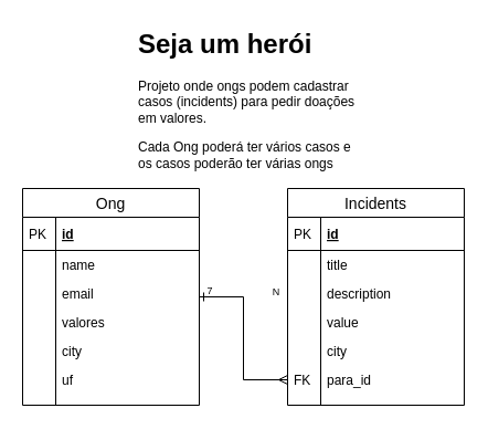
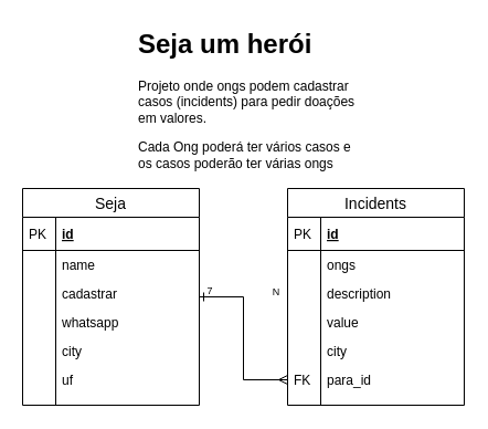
- <mxCell id="3" value="Ong" style="swimlane;fontStyle=0;childLayout=stackLayout;horizontal=1;startSize=26;horizontalStack=0;resizeParent=1;resizeParentMax=0;resizeLast=0;collapsible=1;marginBottom=0;align=center;fontSize=14;" parent="1" vertex="1"><mxGeometry x="20" y="170" width="160" height="196" as="geometry" /></mxCell>
+ <mxCell id="3" value="Seja" style="swimlane;fontStyle=0;childLayout=stackLayout;horizontal=1;startSize=26;horizontalStack=0;resizeParent=1;resizeParentMax=0;resizeLast=0;collapsible=1;marginBottom=0;align=center;fontSize=14;" parent="1" vertex="1"><mxGeometry x="20" y="170" width="160" height="196" as="geometry" /></mxCell>
- <mxCell id="21" value="title" style="shape=partialRectangle;top=0;left=0;right=0;bottom=0;align=left;verticalAlign=top;fillColor=none;spacingLeft=34;spacingRight=4;overflow=hidden;rotatable=0;points=[[0,0.5],[1,0.5]];portConstraint=eastwest;dropTarget=0;fontSize=12;" parent="18" vertex="1"><mxGeometry y="56" width="160" height="26" as="geometry" /></mxCell>
+ <mxCell id="21" value="ongs" style="shape=partialRectangle;top=0;left=0;right=0;bottom=0;align=left;verticalAlign=top;fillColor=none;spacingLeft=34;spacingRight=4;overflow=hidden;rotatable=0;points=[[0,0.5],[1,0.5]];portConstraint=eastwest;dropTarget=0;fontSize=12;" parent="18" vertex="1"><mxGeometry y="56" width="160" height="26" as="geometry" /></mxCell>
- <mxCell id="8" value="email" style="shape=partialRectangle;top=0;left=0;right=0;bottom=0;align=left;verticalAlign=top;fillColor=none;spacingLeft=34;spacingRight=4;overflow=hidden;rotatable=0;points=[[0,0.5],[1,0.5]];portConstraint=eastwest;dropTarget=0;fontSize=12;" parent="3" vertex="1"><mxGeometry y="82" width="160" height="26" as="geometry" /></mxCell>
+ <mxCell id="8" value="cadastrar" style="shape=partialRectangle;top=0;left=0;right=0;bottom=0;align=left;verticalAlign=top;fillColor=none;spacingLeft=34;spacingRight=4;overflow=hidden;rotatable=0;points=[[0,0.5],[1,0.5]];portConstraint=eastwest;dropTarget=0;fontSize=12;" parent="3" vertex="1"><mxGeometry y="82" width="160" height="26" as="geometry" /></mxCell>
- <mxCell id="10" value="valores" style="shape=partialRectangle;top=0;left=0;right=0;bottom=0;align=left;verticalAlign=top;fillColor=none;spacingLeft=34;spacingRight=4;overflow=hidden;rotatable=0;points=[[0,0.5],[1,0.5]];portConstraint=eastwest;dropTarget=0;fontSize=12;" parent="3" vertex="1"><mxGeometry y="108" width="160" height="26" as="geometry" /></mxCell>
+ <mxCell id="10" value="whatsapp" style="shape=partialRectangle;top=0;left=0;right=0;bottom=0;align=left;verticalAlign=top;fillColor=none;spacingLeft=34;spacingRight=4;overflow=hidden;rotatable=0;points=[[0,0.5],[1,0.5]];portConstraint=eastwest;dropTarget=0;fontSize=12;" parent="3" vertex="1"><mxGeometry y="108" width="160" height="26" as="geometry" /></mxCell>
